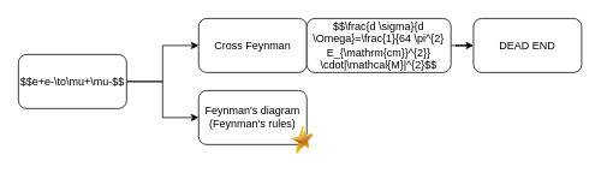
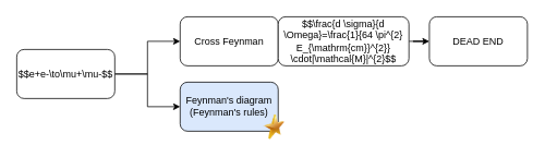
- <mxCell id="8" value="Feynman's diagram&lt;br&gt;(Feynman's rules)" style="rounded=1;whiteSpace=wrap;html=1;" parent="1" vertex="1"><mxGeometry x="220" y="100" width="120" height="60" as="geometry" /></mxCell>
+ <mxCell id="8" value="Feynman's diagram&lt;br&gt;(Feynman's rules)" style="rounded=1;whiteSpace=wrap;html=1;fillColor=#dae8fc;" parent="1" vertex="1"><mxGeometry x="220" y="100" width="120" height="60" as="geometry" /></mxCell>
